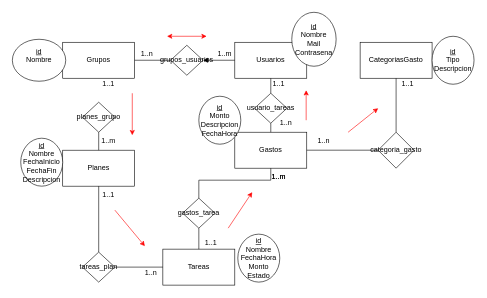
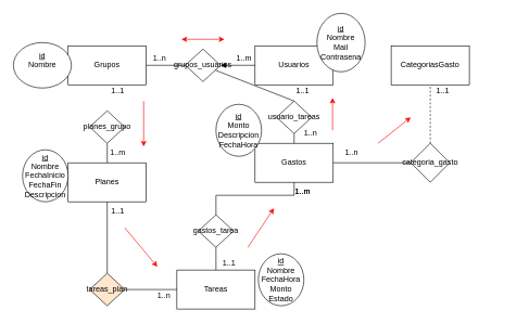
- <mxCell id="19" value="&lt;u&gt;id&lt;/u&gt;&lt;div&gt;Tipo&lt;/div&gt;&lt;div&gt;Descripcion&lt;/div&gt;" style="ellipse;whiteSpace=wrap;html=1;" parent="1" vertex="1"><mxGeometry x="720" y="60" width="70" height="80" as="geometry" /></mxCell>
- <mxCell id="16" value="" style="endArrow=none;html=1;rounded=0;entryX=0.5;entryY=1;entryDx=0;entryDy=0;exitX=0.5;exitY=0;exitDx=0;exitDy=0;" parent="1" source="14" target="4" edge="1"><mxGeometry width="50" height="50" relative="1" as="geometry"><mxPoint x="460" y="310" as="sourcePoint" /><mxPoint x="362" y="280" as="targetPoint" /></mxGeometry></mxCell>
+ <mxCell id="16" value="" style="endArrow=none;html=1;rounded=0;exitX=0.5;exitY=0;exitDx=0;exitDy=0;" parent="1" source="14" target="8" edge="1"><mxGeometry width="50" height="50" relative="1" as="geometry"><mxPoint x="460" y="310" as="sourcePoint" /><mxPoint x="362" y="280" as="targetPoint" /></mxGeometry></mxCell>
- <mxCell id="13" value="" style="endArrow=none;html=1;rounded=0;exitX=0.5;exitY=0;exitDx=0;exitDy=0;entryX=0.5;entryY=1;entryDx=0;entryDy=0;" parent="1" source="11" target="3" edge="1"><mxGeometry width="50" height="50" relative="1" as="geometry"><mxPoint x="469" y="340" as="sourcePoint" /><mxPoint x="519" y="290" as="targetPoint" /></mxGeometry></mxCell>
+ <mxCell id="13" value="" style="endArrow=none;html=1;rounded=0;exitX=0.5;exitY=0;exitDx=0;exitDy=0;entryX=0.5;entryY=1;entryDx=0;entryDy=0;dashed=1;" parent="1" source="11" target="3" edge="1"><mxGeometry width="50" height="50" relative="1" as="geometry"><mxPoint x="469" y="340" as="sourcePoint" /><mxPoint x="519" y="290" as="targetPoint" /></mxGeometry></mxCell>
- <mxCell id="38" value="tareas_plan" style="rhombus;whiteSpace=wrap;html=1;" vertex="1" parent="1"><mxGeometry x="137" y="420" width="54" height="50" as="geometry" /></mxCell>
+ <mxCell id="38" value="tareas_plan" style="rhombus;whiteSpace=wrap;html=1;fillColor=#ffe6cc;" vertex="1" parent="1"><mxGeometry x="137" y="420" width="54" height="50" as="geometry" /></mxCell>
